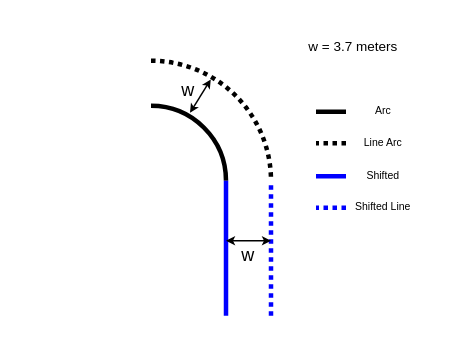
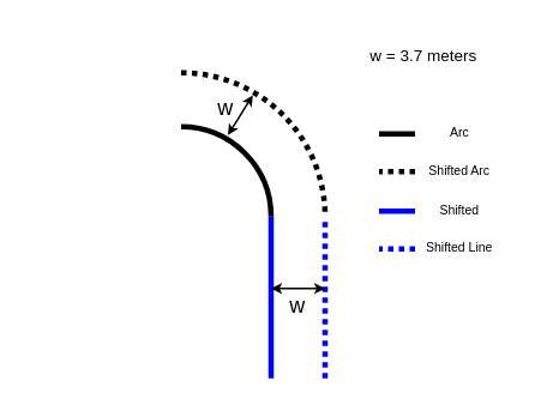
- <mxCell id="14" value="&lt;font style=&quot;font-size: 7px;&quot;&gt;Line Arc&lt;/font&gt;" style="text;html=1;align=center;verticalAlign=middle;whiteSpace=wrap;rounded=0;" vertex="1" parent="1"><mxGeometry x="225" y="88" width="60" height="10" as="geometry" /></mxCell>
+ <mxCell id="14" value="&lt;font style=&quot;font-size: 7px;&quot;&gt;Shifted Arc&lt;/font&gt;" style="text;html=1;align=center;verticalAlign=middle;whiteSpace=wrap;rounded=0;" vertex="1" parent="1"><mxGeometry x="225" y="88" width="60" height="10" as="geometry" /></mxCell>
